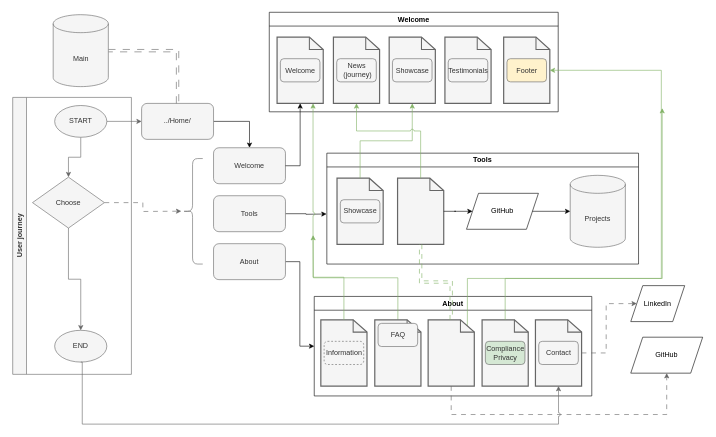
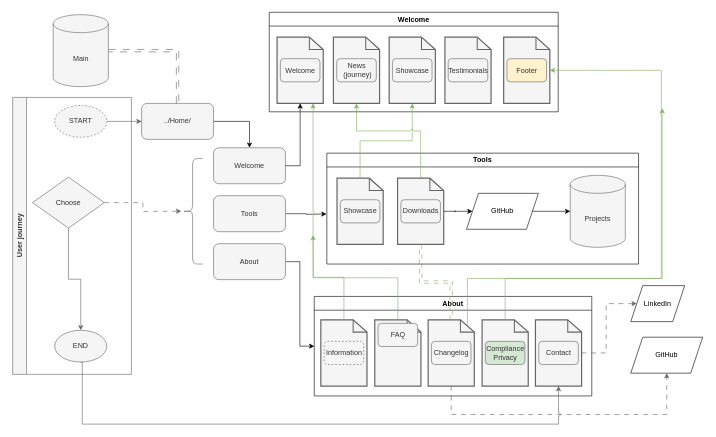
- <mxCell id="51" value="START" style="ellipse;whiteSpace=wrap;html=1;fillColor=#f5f5f5;strokeColor=#666666;fontColor=#333333;" parent="1" vertex="1"><mxGeometry x="90" y="175.5" width="87" height="53" as="geometry" /></mxCell>
+ <mxCell id="51" value="START" style="ellipse;whiteSpace=wrap;html=1;fillColor=#f5f5f5;strokeColor=#666666;fontColor=#333333;dashed=1;" parent="1" vertex="1"><mxGeometry x="90" y="175.5" width="87" height="53" as="geometry" /></mxCell>
- <mxCell id="50" style="edgeStyle=orthogonalEdgeStyle;rounded=0;orthogonalLoop=1;jettySize=auto;html=1;exitX=0.5;exitY=1;exitDx=0;exitDy=0;fillColor=#f5f5f5;strokeColor=#666666;" parent="1" source="51" target="58" edge="1"><mxGeometry relative="1" as="geometry" /></mxCell>
+ <mxCell id="61" value="Downloads" style="rounded=1;whiteSpace=wrap;html=1;fillColor=#f5f5f5;fontColor=#333333;strokeColor=#666666;" parent="59" vertex="1"><mxGeometry x="5.5" y="35.921" width="66" height="38.659" as="geometry" /></mxCell>
+ <mxCell id="39" value="Changelog" style="rounded=1;whiteSpace=wrap;html=1;fillColor=#f5f5f5;fontColor=#333333;strokeColor=#666666;" parent="36" vertex="1"><mxGeometry x="5.5" y="35.921" width="66" height="38.659" as="geometry" /></mxCell>
